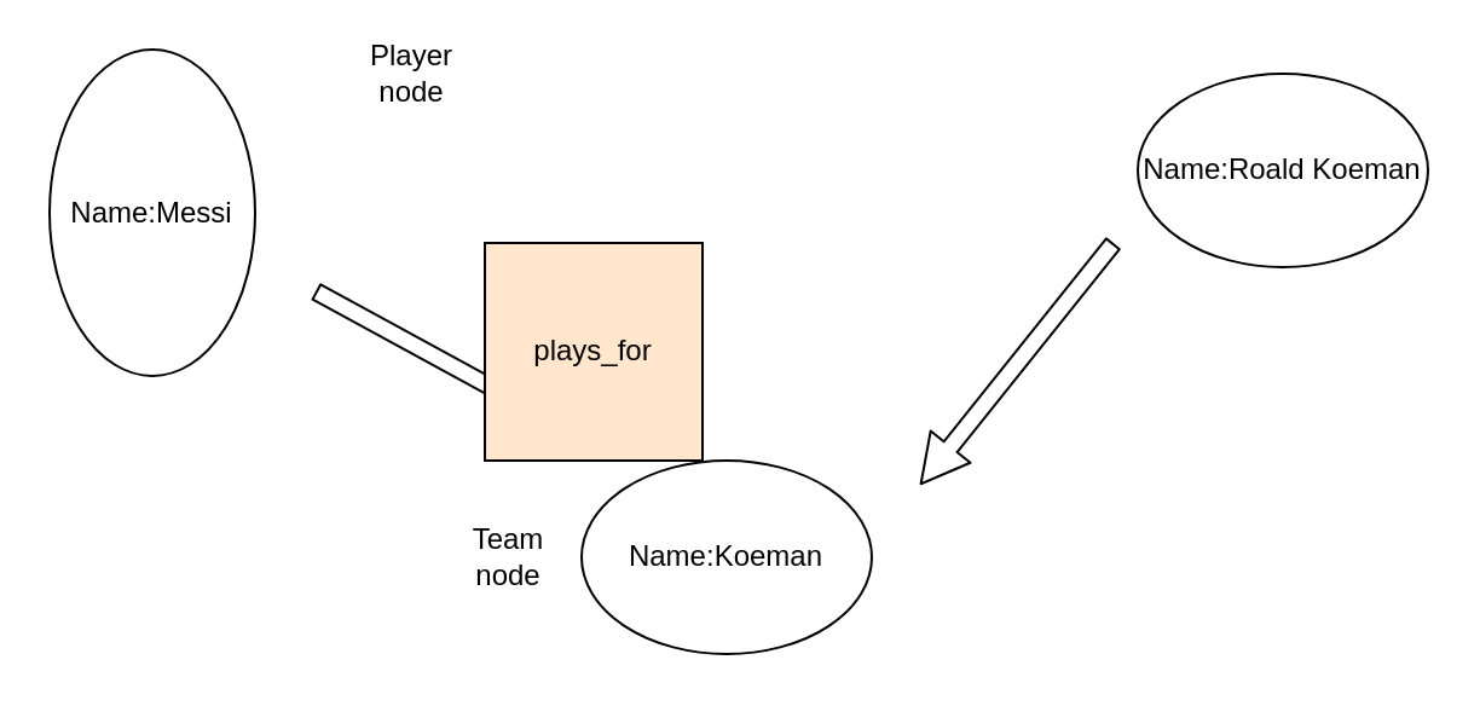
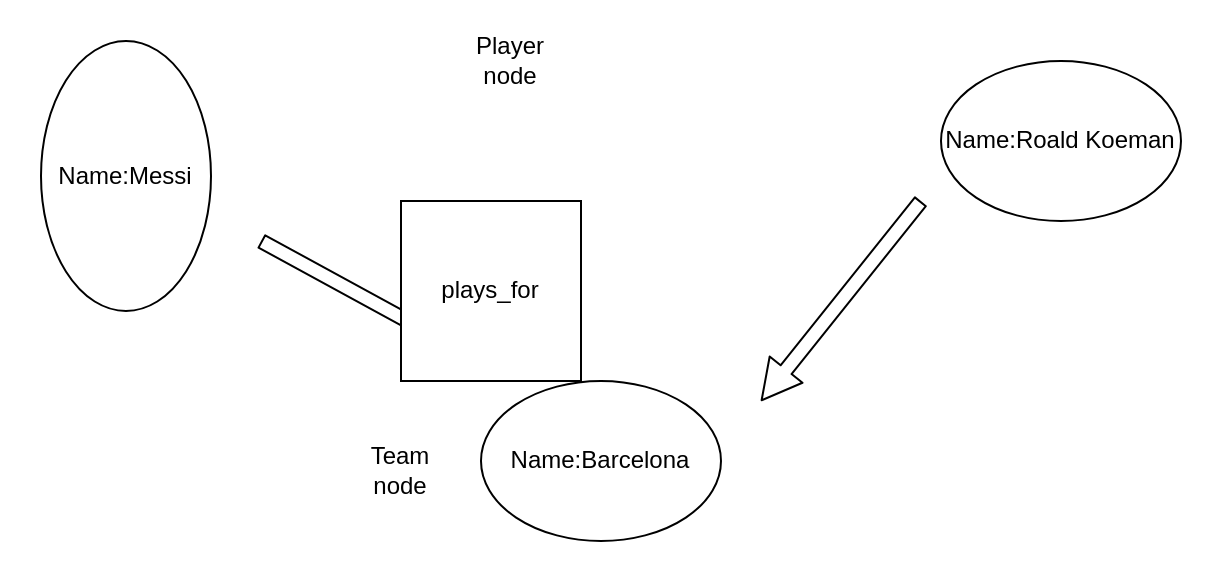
- <mxCell id="7" value="Player node" style="text;html=1;strokeColor=none;fillColor=none;align=center;verticalAlign=middle;whiteSpace=wrap;rounded=0;" vertex="1" parent="1"><mxGeometry x="150" y="20" width="40" height="20" as="geometry" /></mxCell>
+ <mxCell id="7" value="Player node" style="text;html=1;strokeColor=none;fillColor=none;align=center;verticalAlign=middle;whiteSpace=wrap;rounded=0;" vertex="1" parent="1"><mxGeometry x="235" y="20" width="40" height="20" as="geometry" /></mxCell>
- <mxCell id="9" value="plays_for" style="whiteSpace=wrap;html=1;aspect=fixed;fillColor=#ffe6cc;" vertex="1" parent="1"><mxGeometry x="200" y="100" width="90" height="90" as="geometry" /></mxCell>
+ <mxCell id="9" value="plays_for" style="whiteSpace=wrap;html=1;aspect=fixed;" vertex="1" parent="1"><mxGeometry x="200" y="100" width="90" height="90" as="geometry" /></mxCell>
- <mxCell id="8" value="Team node" style="text;html=1;strokeColor=none;fillColor=none;align=center;verticalAlign=middle;whiteSpace=wrap;rounded=0;" vertex="1" parent="1"><mxGeometry x="190" y="220" width="40" height="20" as="geometry" /></mxCell>
+ <mxCell id="8" value="Team node" style="text;html=1;strokeColor=none;fillColor=none;align=center;verticalAlign=middle;whiteSpace=wrap;rounded=0;" vertex="1" parent="1"><mxGeometry x="180" y="225" width="40" height="20" as="geometry" /></mxCell>
- <mxCell id="3" value="Name:Koeman" style="ellipse;whiteSpace=wrap;html=1;" vertex="1" parent="1"><mxGeometry x="240" y="190" width="120" height="80" as="geometry" /></mxCell>
+ <mxCell id="3" value="Name:Barcelona" style="ellipse;whiteSpace=wrap;html=1;" vertex="1" parent="1"><mxGeometry x="240" y="190" width="120" height="80" as="geometry" /></mxCell>
